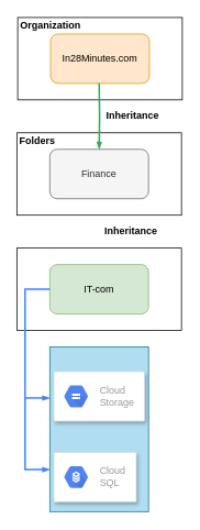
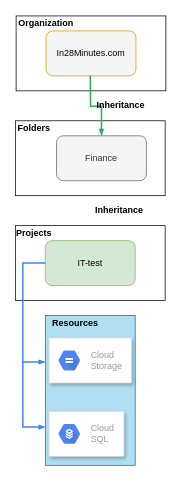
- <mxCell id="6" value="In28Minutes.com" style="rounded=1;whiteSpace=wrap;html=1;fillColor=#ffe6cc;strokeColor=#d79b00;" vertex="1" parent="1"><mxGeometry x="61" y="40" width="120" height="60" as="geometry" /></mxCell>
+ <mxCell id="6" value="In28Minutes.com" style="rounded=1;whiteSpace=wrap;html=1;fillColor=#f5f5f5;strokeColor=#d79b00;" vertex="1" parent="1"><mxGeometry x="61" y="40" width="120" height="60" as="geometry" /></mxCell>
- <mxCell id="7" value="Finance" style="rounded=1;whiteSpace=wrap;html=1;fillColor=#f5f5f5;strokeColor=#666666;fontColor=#333333;" vertex="1" parent="1"><mxGeometry x="60" y="180" width="120" height="60" as="geometry" /></mxCell>
+ <mxCell id="7" value="Finance" style="rounded=1;whiteSpace=wrap;html=1;fillColor=#f5f5f5;strokeColor=#666666;fontColor=#333333;" vertex="1" parent="1"><mxGeometry x="75" y="180" width="120" height="60" as="geometry" /></mxCell>
+ <mxCell id="17" value="Projects" style="text;html=1;strokeColor=none;fillColor=none;align=center;verticalAlign=middle;whiteSpace=wrap;rounded=0;fontStyle=1" vertex="1" parent="1"><mxGeometry x="25" y="300" width="40" height="20" as="geometry" /></mxCell>
- <mxCell id="8" value="IT-com" style="rounded=1;whiteSpace=wrap;html=1;fillColor=#d5e8d4;strokeColor=#82b366;" vertex="1" parent="1"><mxGeometry x="60" y="320" width="120" height="60" as="geometry" /></mxCell>
+ <mxCell id="8" value="IT-test" style="rounded=1;whiteSpace=wrap;html=1;fillColor=#d5e8d4;strokeColor=#82b366;" vertex="1" parent="1"><mxGeometry x="60" y="320" width="120" height="60" as="geometry" /></mxCell>
+ <mxCell id="18" value="Resources" style="text;html=1;strokeColor=none;fillColor=none;align=center;verticalAlign=middle;whiteSpace=wrap;rounded=0;fontStyle=1" vertex="1" parent="1"><mxGeometry x="80" y="420" width="40" height="20" as="geometry" /></mxCell>
